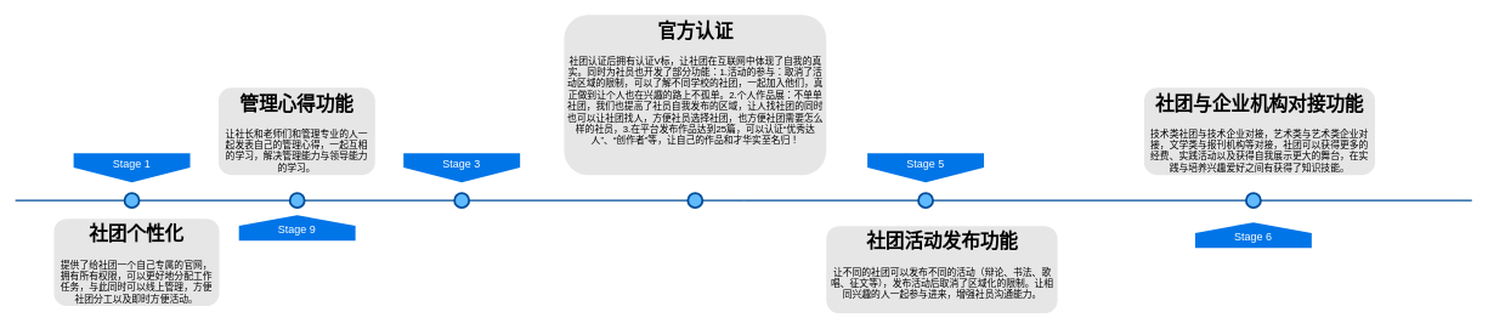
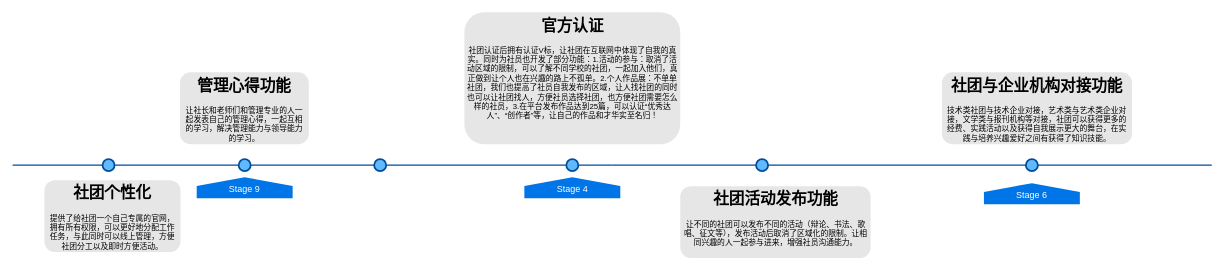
- <mxCell id="3" value="Stage 1" style="shape=offPageConnector;whiteSpace=wrap;html=1;fillColor=#0075E8;fontSize=15;fontColor=#FFFFFF;size=0.509;verticalAlign=top;strokeColor=none;" parent="1" vertex="1"><mxGeometry x="100" y="210" width="160" height="40" as="geometry" /></mxCell>
- <mxCell id="4" value="&lt;span&gt;Stage 3&lt;/span&gt;" style="shape=offPageConnector;whiteSpace=wrap;html=1;fillColor=#0075E8;fontSize=15;fontColor=#FFFFFF;size=0.509;verticalAlign=top;strokeColor=none;" parent="1" vertex="1"><mxGeometry x="553" y="210" width="160" height="40" as="geometry" /></mxCell>
- <mxCell id="16" value="&lt;span&gt;Stage 5&lt;/span&gt;" style="shape=offPageConnector;whiteSpace=wrap;html=1;fillColor=#0075E8;fontSize=15;fontColor=#FFFFFF;size=0.509;verticalAlign=top;strokeColor=none;" vertex="1" parent="1"><mxGeometry x="1190" y="210" width="160" height="40" as="geometry" /></mxCell>
+ <mxCell id="6" value="&lt;span&gt;Stage 4&lt;/span&gt;" style="shape=offPageConnector;whiteSpace=wrap;html=1;fillColor=#0075E8;fontSize=15;fontColor=#FFFFFF;size=0.418;flipV=1;verticalAlign=bottom;strokeColor=none;spacingBottom=4;" parent="1" vertex="1"><mxGeometry x="873.5" y="295" width="160" height="35" as="geometry" /></mxCell>
